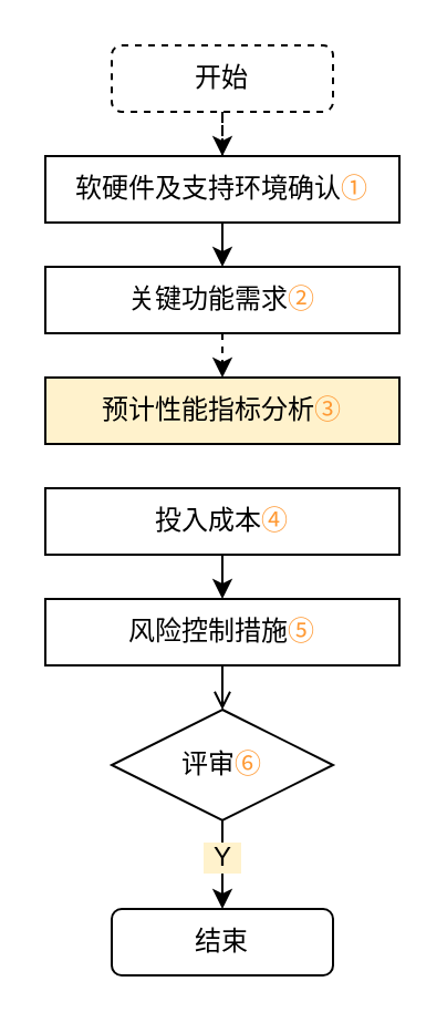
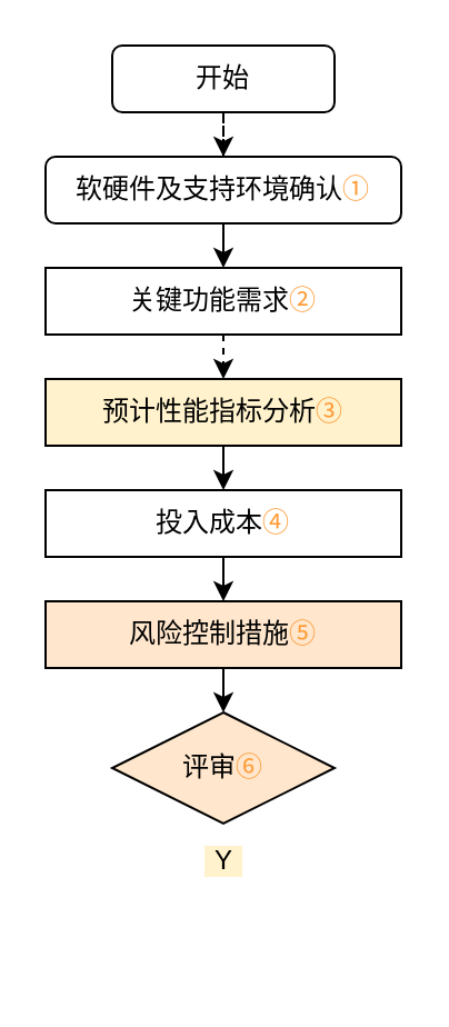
- <mxCell id="3" value="开始" style="rounded=1;whiteSpace=wrap;html=1;dashed=1;" vertex="1" parent="1"><mxGeometry x="50" y="20" width="100" height="30" as="geometry" /></mxCell>
+ <mxCell id="3" value="开始" style="rounded=1;whiteSpace=wrap;html=1;" vertex="1" parent="1"><mxGeometry x="50" y="20" width="100" height="30" as="geometry" /></mxCell>
- <mxCell id="5" value="软硬件及支持环境确认&lt;font color=&quot;#ff9933&quot;&gt;①&lt;/font&gt;" style="rounded=0;whiteSpace=wrap;html=1;" vertex="1" parent="1"><mxGeometry x="20" y="70" width="160" height="30" as="geometry" /></mxCell>
+ <mxCell id="5" value="软硬件及支持环境确认&lt;font color=&quot;#ff9933&quot;&gt;①&lt;/font&gt;" style="whiteSpace=wrap;html=1;rounded=1;" vertex="1" parent="1"><mxGeometry x="20" y="70" width="160" height="30" as="geometry" /></mxCell>
+ <mxCell id="8" style="edgeStyle=orthogonalEdgeStyle;rounded=0;orthogonalLoop=1;jettySize=auto;html=1;exitX=0.5;exitY=1;exitDx=0;exitDy=0;entryX=0.5;entryY=0;entryDx=0;entryDy=0;" edge="1" parent="1" source="9" target="11"><mxGeometry relative="1" as="geometry" /></mxCell>
- <mxCell id="13" value="风险控制措施&lt;font color=&quot;#ff9933&quot;&gt;⑤&lt;/font&gt;" style="rounded=0;whiteSpace=wrap;html=1;" vertex="1" parent="1"><mxGeometry x="20" y="270" width="160" height="30" as="geometry" /></mxCell>
+ <mxCell id="13" value="风险控制措施&lt;font color=&quot;#ff9933&quot;&gt;⑤&lt;/font&gt;" style="rounded=0;whiteSpace=wrap;html=1;fillColor=#ffe6cc;" vertex="1" parent="1"><mxGeometry x="20" y="270" width="160" height="30" as="geometry" /></mxCell>
- <mxCell id="12" style="edgeStyle=orthogonalEdgeStyle;rounded=0;orthogonalLoop=1;jettySize=auto;html=1;exitX=0.5;exitY=1;exitDx=0;exitDy=0;entryX=0.5;entryY=0;entryDx=0;entryDy=0;endArrow=open;" edge="1" parent="1" source="13" target="15"><mxGeometry relative="1" as="geometry" /></mxCell>
+ <mxCell id="12" style="edgeStyle=orthogonalEdgeStyle;rounded=0;orthogonalLoop=1;jettySize=auto;html=1;exitX=0.5;exitY=1;exitDx=0;exitDy=0;entryX=0.5;entryY=0;entryDx=0;entryDy=0;" edge="1" parent="1" source="13" target="15"><mxGeometry relative="1" as="geometry" /></mxCell>
- <mxCell id="15" value="评审&lt;span style=&quot;color: rgb(255 , 153 , 51)&quot;&gt;⑥&lt;/span&gt;" style="rhombus;whiteSpace=wrap;html=1;" vertex="1" parent="1"><mxGeometry x="50" y="320" width="100" height="50" as="geometry" /></mxCell>
+ <mxCell id="15" value="评审&lt;span style=&quot;color: rgb(255 , 153 , 51)&quot;&gt;⑥&lt;/span&gt;" style="rhombus;whiteSpace=wrap;html=1;fillColor=#ffe6cc;" vertex="1" parent="1"><mxGeometry x="50" y="320" width="100" height="50" as="geometry" /></mxCell>
- <mxCell id="14" style="edgeStyle=orthogonalEdgeStyle;rounded=0;orthogonalLoop=1;jettySize=auto;html=1;exitX=0.5;exitY=1;exitDx=0;exitDy=0;entryX=0.5;entryY=0;entryDx=0;entryDy=0;" edge="1" parent="1" source="15" target="16"><mxGeometry relative="1" as="geometry" /></mxCell>
- <mxCell id="16" value="结束" style="rounded=1;whiteSpace=wrap;html=1;" vertex="1" parent="1"><mxGeometry x="50" y="410" width="100" height="30" as="geometry" /></mxCell>
